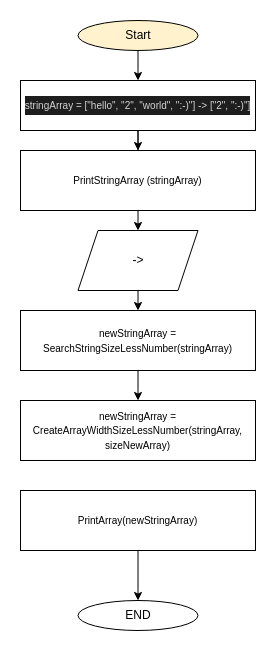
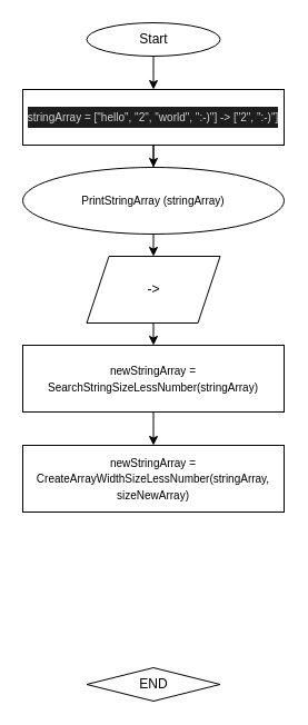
- <mxCell id="3" value="Start" style="ellipse;whiteSpace=wrap;html=1;fillColor=#fff2cc;" vertex="1" parent="1"><mxGeometry x="77.5" y="20" width="120" height="30" as="geometry" /></mxCell>
+ <mxCell id="3" value="Start" style="ellipse;whiteSpace=wrap;html=1;" vertex="1" parent="1"><mxGeometry x="77.5" y="20" width="120" height="30" as="geometry" /></mxCell>
- <mxCell id="7" value="&lt;font style=&quot;font-size: 10px&quot;&gt;PrintStringArray (stringArray)&lt;/font&gt;" style="rounded=0;whiteSpace=wrap;html=1;fontSize=12;" vertex="1" parent="1"><mxGeometry x="20" y="150" width="235" height="60" as="geometry" /></mxCell>
+ <mxCell id="7" value="&lt;font style=&quot;font-size: 10px&quot;&gt;PrintStringArray (stringArray)&lt;/font&gt;" style="ellipse;whiteSpace=wrap;html=1;fontSize=12;" vertex="1" parent="1"><mxGeometry x="20" y="150" width="235" height="60" as="geometry" /></mxCell>
- <mxCell id="14" value="&lt;font style=&quot;font-size: 10px&quot;&gt;PrintArray(newStringArray)&lt;/font&gt;" style="rounded=0;whiteSpace=wrap;html=1;fontSize=12;" vertex="1" parent="1"><mxGeometry x="20" y="490" width="235" height="60" as="geometry" /></mxCell>
- <mxCell id="13" value="" style="edgeStyle=none;html=1;fontFamily=Helvetica;fontSize=12;" edge="1" parent="1" source="14" target="15"><mxGeometry relative="1" as="geometry" /></mxCell>
- <mxCell id="15" value="END" style="ellipse;whiteSpace=wrap;html=1;" vertex="1" parent="1"><mxGeometry x="77.5" y="600" width="120" height="30" as="geometry" /></mxCell>
+ <mxCell id="15" value="END" style="rhombus;whiteSpace=wrap;html=1;" vertex="1" parent="1"><mxGeometry x="77.5" y="600" width="120" height="30" as="geometry" /></mxCell>
